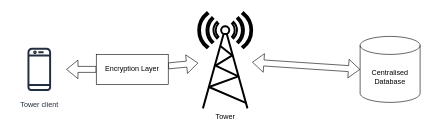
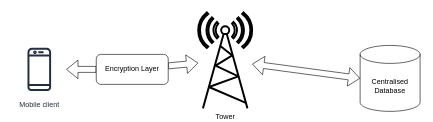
- <mxCell id="8" value="Encryption Layer" style="whiteSpace=wrap;html=1;rounded=0;" vertex="1" parent="1"><mxGeometry x="160" y="90" width="120" height="50" as="geometry" /></mxCell>
+ <mxCell id="8" value="Encryption Layer" style="rounded=1;whiteSpace=wrap;html=1;" vertex="1" parent="1"><mxGeometry x="160" y="90" width="120" height="50" as="geometry" /></mxCell>
- <mxCell id="3" value="Centralised Database" style="shape=cylinder3;whiteSpace=wrap;html=1;boundedLbl=1;backgroundOutline=1;size=15;" parent="1" vertex="1"><mxGeometry x="600" y="60" width="100" height="110" as="geometry" /></mxCell>
+ <mxCell id="3" value="Centralised Database" style="shape=cylinder3;whiteSpace=wrap;html=1;boundedLbl=1;backgroundOutline=1;size=15;" parent="1" vertex="1"><mxGeometry x="600" y="75" width="100" height="110" as="geometry" /></mxCell>
- <mxCell id="2" value="Tower client" style="sketch=0;outlineConnect=0;fontColor=#232F3E;gradientColor=none;strokeColor=#232F3E;fillColor=#ffffff;dashed=0;verticalLabelPosition=bottom;verticalAlign=top;align=center;html=1;fontSize=12;fontStyle=0;aspect=fixed;shape=mxgraph.aws4.resourceIcon;resIcon=mxgraph.aws4.mobile_client;" parent="1" vertex="1"><mxGeometry x="20" y="70" width="90" height="90" as="geometry" /></mxCell>
+ <mxCell id="2" value="Mobile client" style="sketch=0;outlineConnect=0;fontColor=#232F3E;gradientColor=none;strokeColor=#232F3E;fillColor=#ffffff;dashed=0;verticalLabelPosition=bottom;verticalAlign=top;align=center;html=1;fontSize=12;fontStyle=0;aspect=fixed;shape=mxgraph.aws4.resourceIcon;resIcon=mxgraph.aws4.mobile_client;" parent="1" vertex="1"><mxGeometry x="20" y="70" width="90" height="90" as="geometry" /></mxCell>
